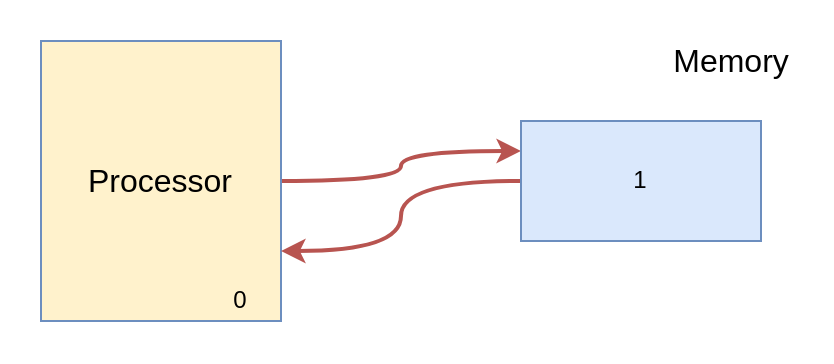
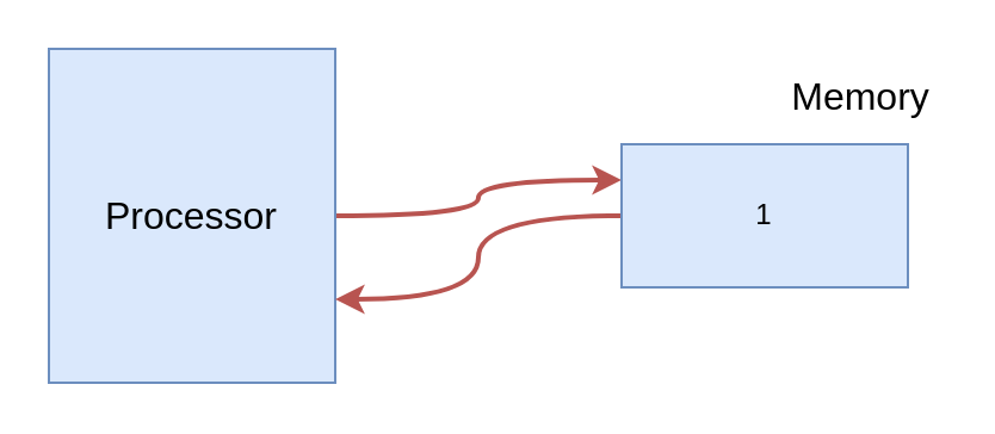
- <mxCell id="6" value="&lt;font style=&quot;font-size: 16px&quot;&gt;Memory&lt;/font&gt;" style="text;html=1;align=center;verticalAlign=middle;resizable=0;points=[];autosize=1;" vertex="1" parent="1"><mxGeometry x="330" y="20" width="70" height="20" as="geometry" /></mxCell>
+ <mxCell id="6" value="&lt;font style=&quot;font-size: 16px&quot;&gt;Memory&lt;/font&gt;" style="text;html=1;align=center;verticalAlign=middle;resizable=0;points=[];autosize=1;" vertex="1" parent="1"><mxGeometry x="325" y="30" width="70" height="20" as="geometry" /></mxCell>
- <mxCell id="3" value="&lt;font style=&quot;font-size: 16px&quot;&gt;Processor&lt;/font&gt;" style="rounded=0;whiteSpace=wrap;html=1;fillColor=#fff2cc;strokeColor=#6c8ebf;" vertex="1" parent="1"><mxGeometry x="20" y="20" width="120" height="140" as="geometry" /></mxCell>
+ <mxCell id="3" value="&lt;font style=&quot;font-size: 16px&quot;&gt;Processor&lt;/font&gt;" style="rounded=0;whiteSpace=wrap;html=1;fillColor=#dae8fc;strokeColor=#6c8ebf;" vertex="1" parent="1"><mxGeometry x="20" y="20" width="120" height="140" as="geometry" /></mxCell>
- <mxCell id="7" value="0" style="text;html=1;strokeColor=none;fillColor=none;align=center;verticalAlign=middle;whiteSpace=wrap;rounded=0;" vertex="1" parent="1"><mxGeometry x="100" y="140" width="40" height="20" as="geometry" /></mxCell>
